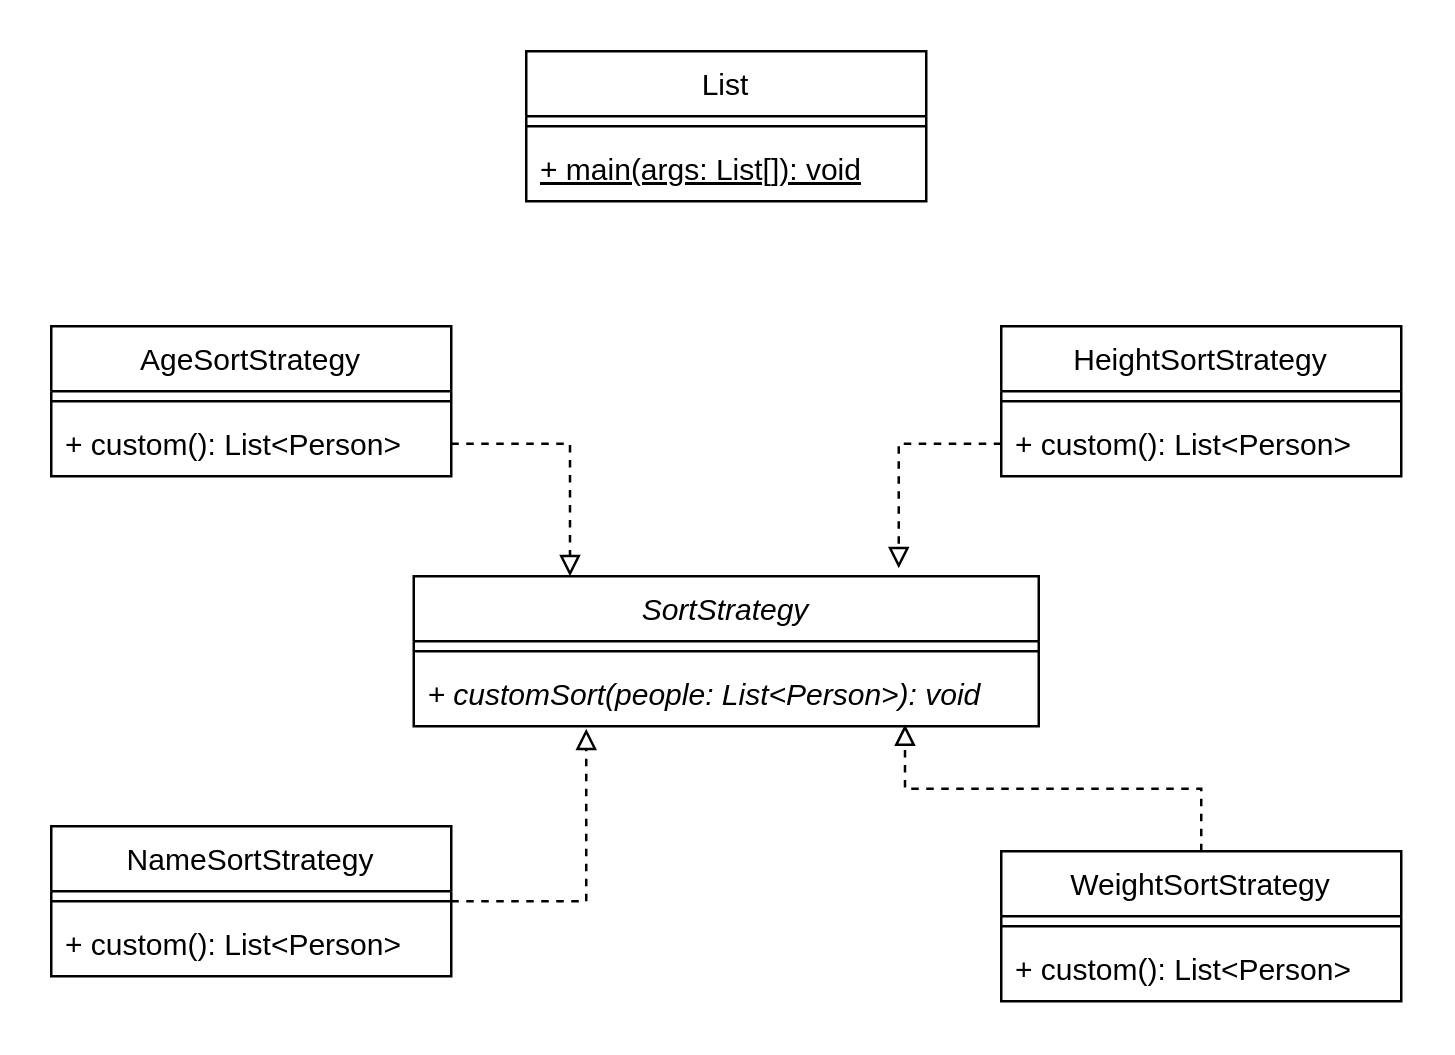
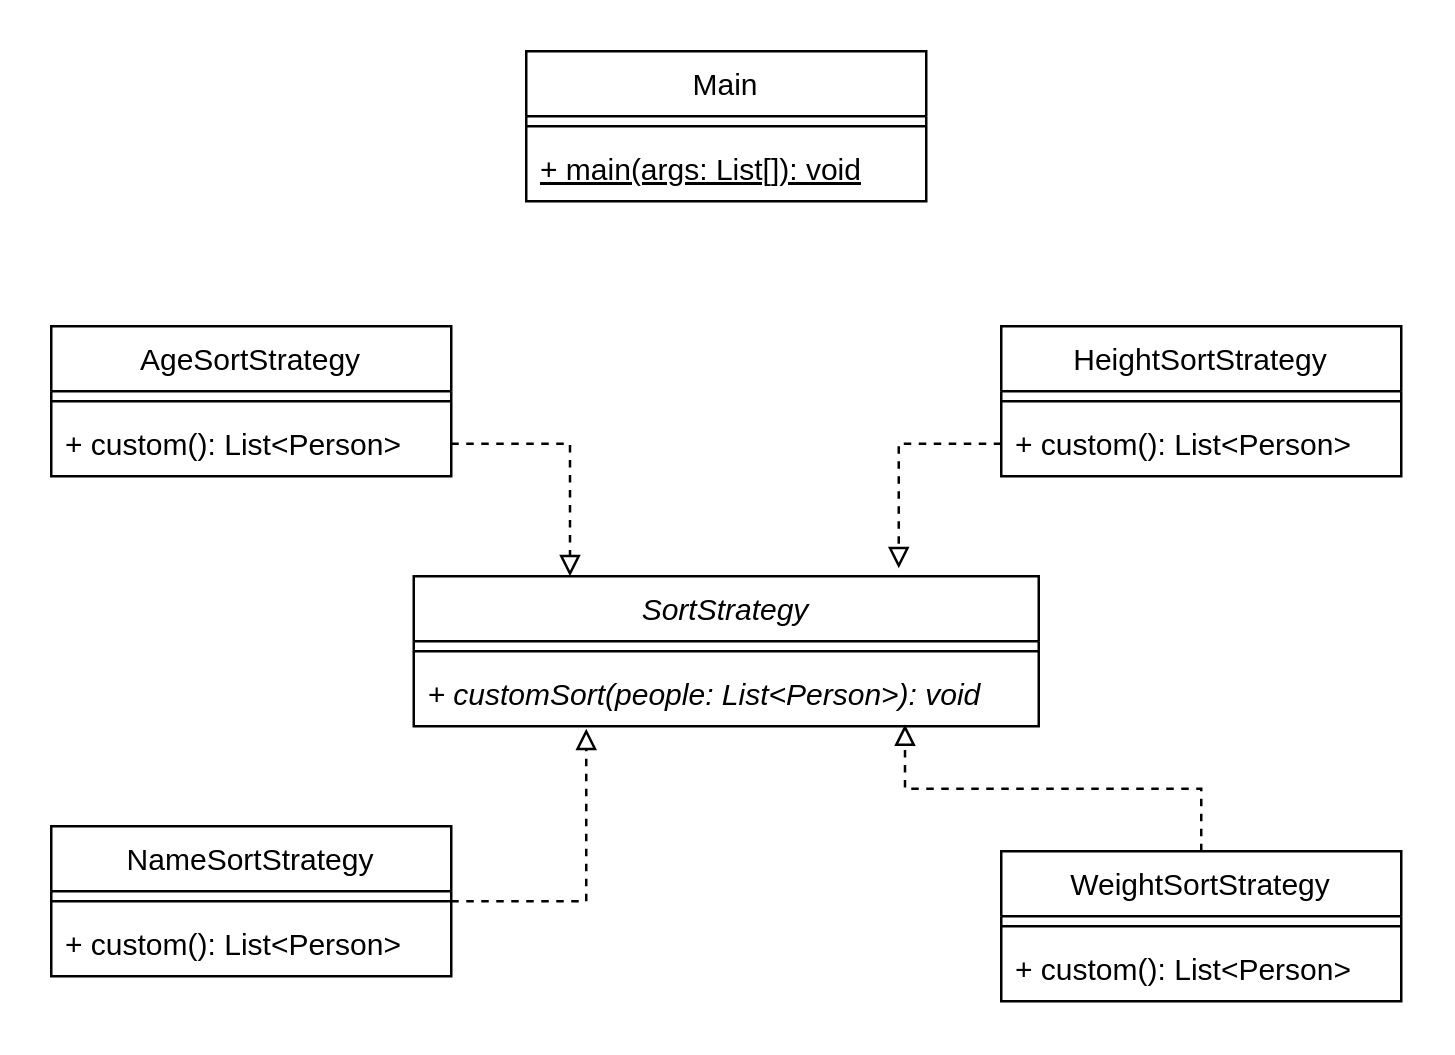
- <mxCell id="5" value="List" style="swimlane;fontStyle=0;align=center;verticalAlign=top;childLayout=stackLayout;horizontal=1;startSize=26;horizontalStack=0;resizeParent=1;resizeParentMax=0;resizeLast=0;collapsible=1;marginBottom=0;" vertex="1" parent="1"><mxGeometry x="210" y="20" width="160" height="60" as="geometry" /></mxCell>
+ <mxCell id="5" value="Main" style="swimlane;fontStyle=0;align=center;verticalAlign=top;childLayout=stackLayout;horizontal=1;startSize=26;horizontalStack=0;resizeParent=1;resizeParentMax=0;resizeLast=0;collapsible=1;marginBottom=0;" vertex="1" parent="1"><mxGeometry x="210" y="20" width="160" height="60" as="geometry" /></mxCell>
